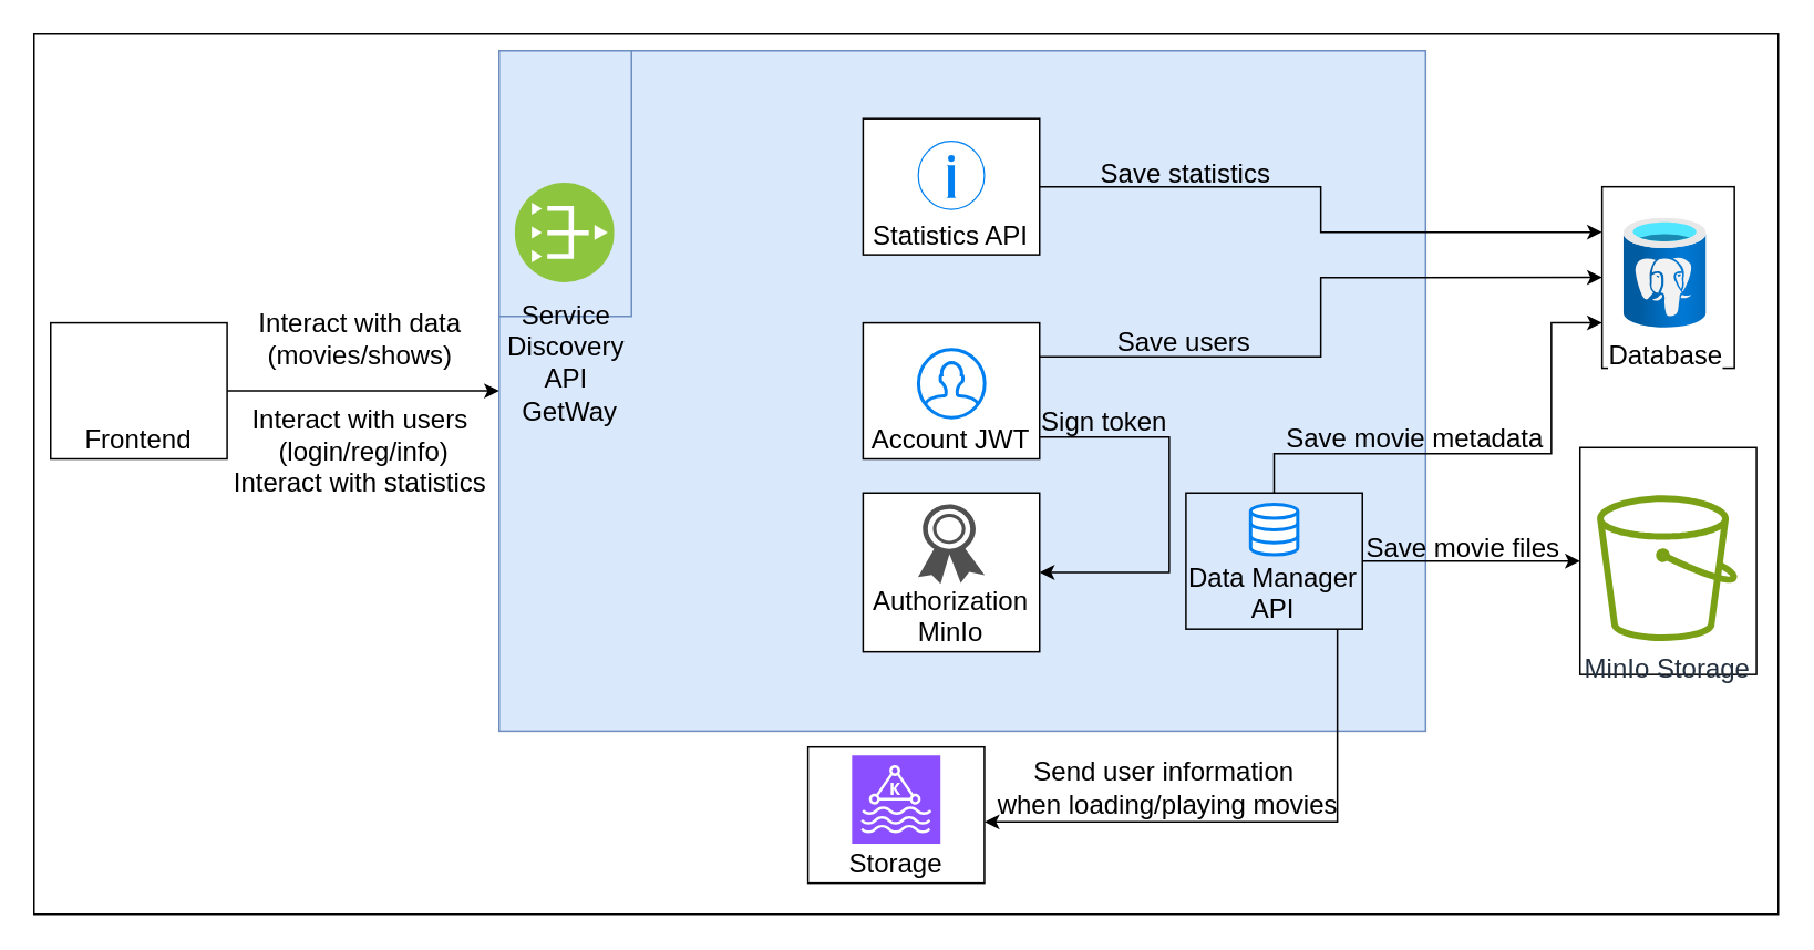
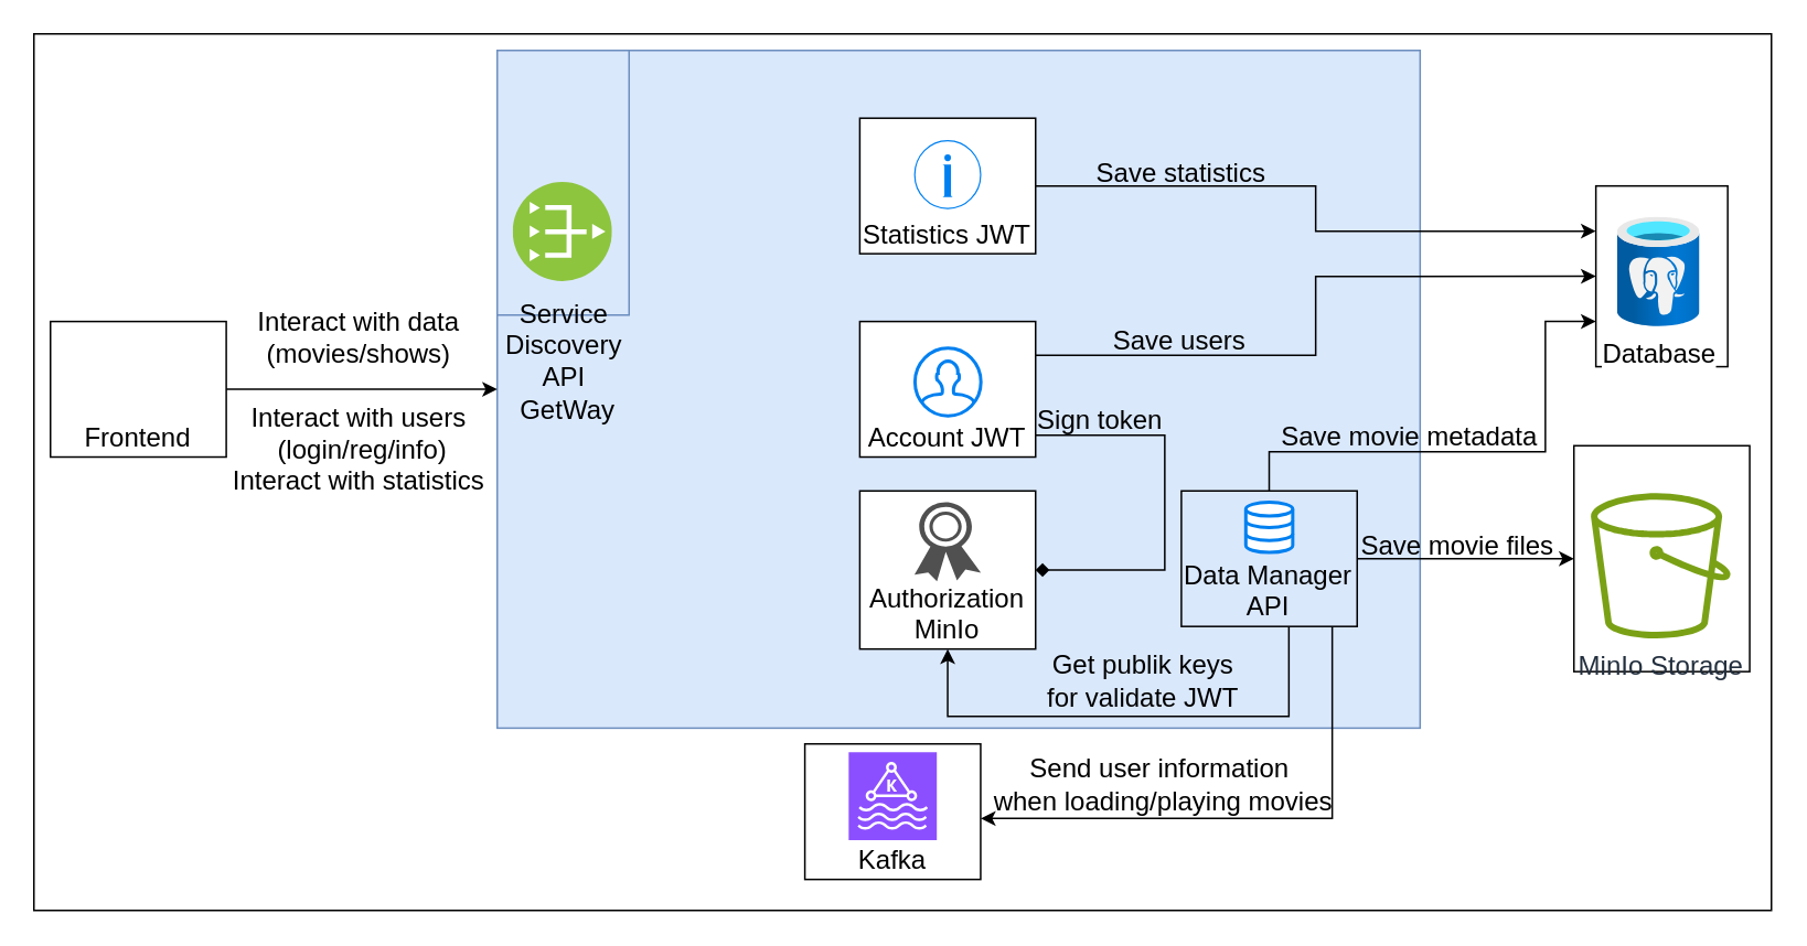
- <mxCell id="12" value="&lt;font style=&quot;font-size: 16px;&quot;&gt;Statistics API&lt;/font&gt;" style="whiteSpace=wrap;html=1;labelPosition=center;verticalLabelPosition=middle;align=center;verticalAlign=bottom;container=0;movable=1;resizable=1;rotatable=1;deletable=1;editable=1;locked=0;connectable=1;" parent="2" vertex="1"><mxGeometry x="499.096" y="50.973" width="106.23" height="81.951" as="geometry" /></mxCell>
+ <mxCell id="12" value="&lt;font style=&quot;font-size: 16px;&quot;&gt;Statistics JWT&lt;/font&gt;" style="whiteSpace=wrap;html=1;labelPosition=center;verticalLabelPosition=middle;align=center;verticalAlign=bottom;container=0;movable=1;resizable=1;rotatable=1;deletable=1;editable=1;locked=0;connectable=1;" parent="2" vertex="1"><mxGeometry x="499.096" y="50.973" width="106.23" height="81.951" as="geometry" /></mxCell>
- <mxCell id="17" style="edgeStyle=orthogonalEdgeStyle;rounded=0;orthogonalLoop=1;jettySize=auto;html=1;entryX=1;entryY=0.5;entryDx=0;entryDy=0;movable=1;resizable=1;rotatable=1;deletable=1;editable=1;locked=0;connectable=1;" parent="2" source="7" target="14" edge="1"><mxGeometry relative="1" as="geometry"><Array as="points"><mxPoint x="683.44" y="242.68" /><mxPoint x="683.44" y="324.68" /></Array></mxGeometry></mxCell>
+ <mxCell id="17" style="edgeStyle=orthogonalEdgeStyle;rounded=0;orthogonalLoop=1;jettySize=auto;html=1;entryX=1;entryY=0.5;entryDx=0;entryDy=0;movable=1;resizable=1;rotatable=1;deletable=1;editable=1;locked=0;connectable=1;endArrow=diamond;" parent="2" source="7" target="14" edge="1"><mxGeometry relative="1" as="geometry"><Array as="points"><mxPoint x="683.44" y="242.68" /><mxPoint x="683.44" y="324.68" /></Array></mxGeometry></mxCell>
+ <mxCell id="15" style="edgeStyle=orthogonalEdgeStyle;rounded=0;orthogonalLoop=1;jettySize=auto;html=1;entryX=0.5;entryY=1;entryDx=0;entryDy=0;movable=1;resizable=1;rotatable=1;deletable=1;editable=1;locked=0;connectable=1;" parent="2" source="6" target="14" edge="1"><mxGeometry relative="1" as="geometry"><Array as="points"><mxPoint x="758.44" y="412.68" /><mxPoint x="552.44" y="412.68" /></Array></mxGeometry></mxCell>
+ <mxCell id="16" value="Get publik keys&lt;br style=&quot;font-size: 16px;&quot;&gt;for validate JWT" style="edgeLabel;html=1;align=center;verticalAlign=middle;resizable=1;points=[];labelBackgroundColor=none;fontSize=16;container=0;movable=1;rotatable=1;deletable=1;editable=1;locked=0;connectable=1;" parent="15" vertex="1" connectable="0"><mxGeometry x="0.292" y="2" relative="1" as="geometry"><mxPoint x="52" y="-24" as="offset" /></mxGeometry></mxCell>
- <mxCell id="8" value="&lt;font style=&quot;font-size: 16px;&quot;&gt;Storage&lt;/font&gt;" style="whiteSpace=wrap;html=1;labelPosition=center;verticalLabelPosition=middle;align=center;verticalAlign=bottom;container=0;movable=1;resizable=1;rotatable=1;deletable=1;editable=1;locked=0;connectable=1;" parent="2" vertex="1"><mxGeometry x="465.899" y="429.314" width="106.23" height="81.951" as="geometry" /></mxCell>
+ <mxCell id="8" value="&lt;font style=&quot;font-size: 16px;&quot;&gt;Kafka&lt;/font&gt;" style="whiteSpace=wrap;html=1;labelPosition=center;verticalLabelPosition=middle;align=center;verticalAlign=bottom;container=0;movable=1;resizable=1;rotatable=1;deletable=1;editable=1;locked=0;connectable=1;" parent="2" vertex="1"><mxGeometry x="465.899" y="429.314" width="106.23" height="81.951" as="geometry" /></mxCell>
